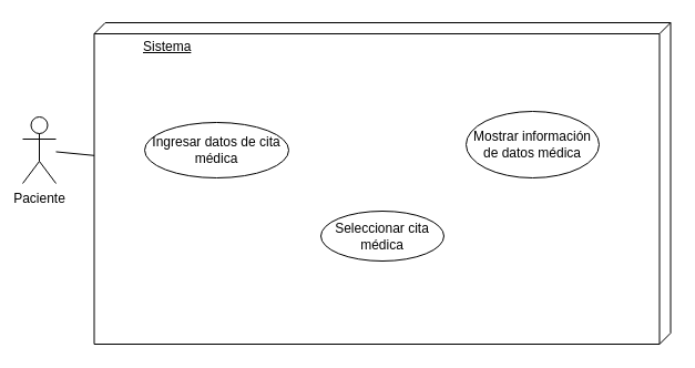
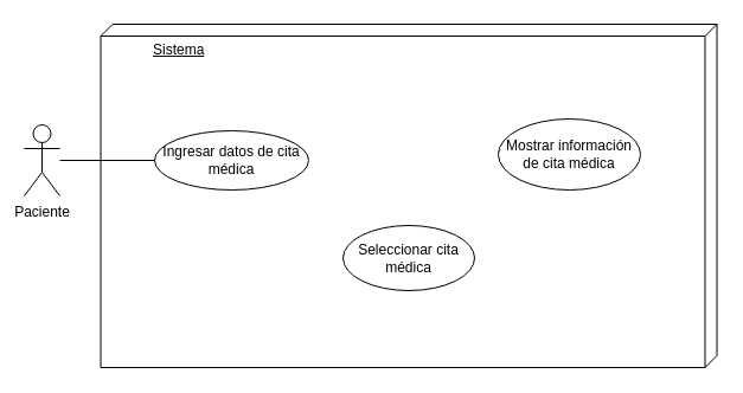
- <mxCell id="7" value="Mostrar información de datos médica" style="ellipse;whiteSpace=wrap;html=1;" parent="1" vertex="1"><mxGeometry x="420" y="100" width="120" height="60" as="geometry" /></mxCell>
+ <mxCell id="7" value="Mostrar información de cita médica" style="ellipse;whiteSpace=wrap;html=1;" parent="1" vertex="1"><mxGeometry x="420" y="100" width="120" height="60" as="geometry" /></mxCell>
- <mxCell id="6" value="" style="endArrow=none;html=1;rounded=0;" parent="1" source="3" target="2" edge="1"><mxGeometry width="50" height="50" relative="1" as="geometry"><mxPoint x="-20" y="280" as="sourcePoint" /><mxPoint x="30" y="230" as="targetPoint" /></mxGeometry></mxCell>
+ <mxCell id="6" value="" style="endArrow=none;html=1;rounded=0;entryX=0;entryY=0.5;entryDx=0;entryDy=0;" parent="1" source="3" target="4" edge="1"><mxGeometry width="50" height="50" relative="1" as="geometry"><mxPoint x="-20" y="280" as="sourcePoint" /><mxPoint x="30" y="230" as="targetPoint" /></mxGeometry></mxCell>
- <mxCell id="5" value="Seleccionar cita médica" style="ellipse;whiteSpace=wrap;html=1;" parent="1" vertex="1"><mxGeometry x="289" y="190" width="111" height="45" as="geometry" /></mxCell>
+ <mxCell id="5" value="Seleccionar cita médica" style="ellipse;whiteSpace=wrap;html=1;" parent="1" vertex="1"><mxGeometry x="289" y="190" width="111" height="55" as="geometry" /></mxCell>
